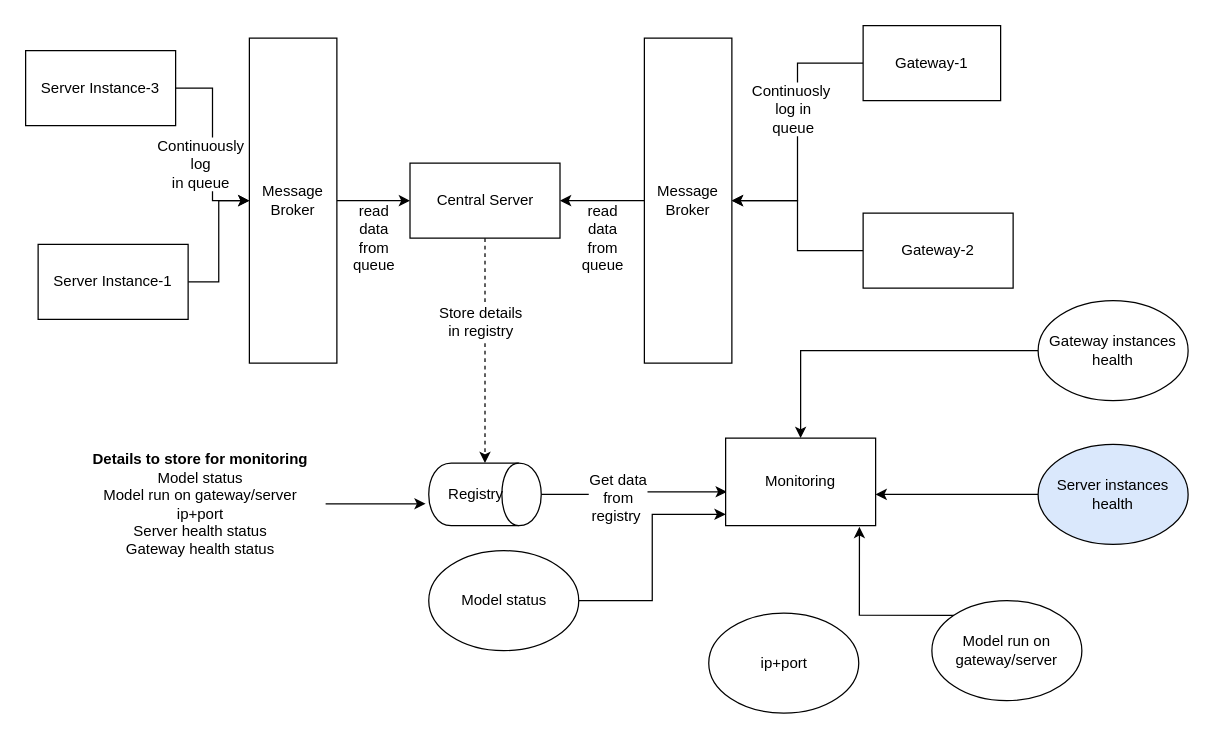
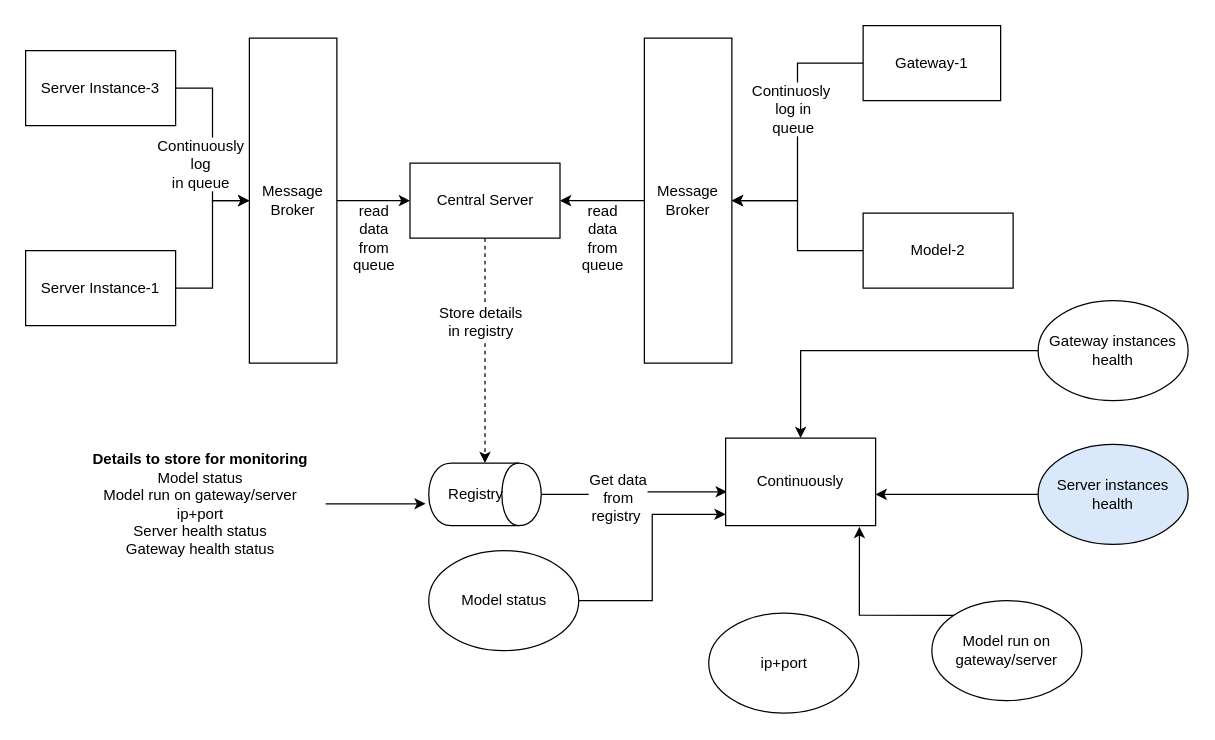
- <mxCell id="9" value="Gateway-2" style="rounded=0;whiteSpace=wrap;html=1;" vertex="1" parent="1"><mxGeometry x="690" y="170" width="120" height="60" as="geometry" /></mxCell>
+ <mxCell id="9" value="Model-2" style="rounded=0;whiteSpace=wrap;html=1;" vertex="1" parent="1"><mxGeometry x="690" y="170" width="120" height="60" as="geometry" /></mxCell>
- <mxCell id="14" value="Server Instance-1" style="rounded=0;whiteSpace=wrap;html=1;" vertex="1" parent="1"><mxGeometry x="30" y="195" width="120" height="60" as="geometry" /></mxCell>
+ <mxCell id="14" value="Server Instance-1" style="rounded=0;whiteSpace=wrap;html=1;" vertex="1" parent="1"><mxGeometry x="20" y="200" width="120" height="60" as="geometry" /></mxCell>
- <mxCell id="24" value="Monitoring" style="rounded=0;whiteSpace=wrap;html=1;" vertex="1" parent="1"><mxGeometry x="580" y="350" width="120" height="70" as="geometry" /></mxCell>
+ <mxCell id="24" value="Continuously" style="rounded=0;whiteSpace=wrap;html=1;" vertex="1" parent="1"><mxGeometry x="580" y="350" width="120" height="70" as="geometry" /></mxCell>
